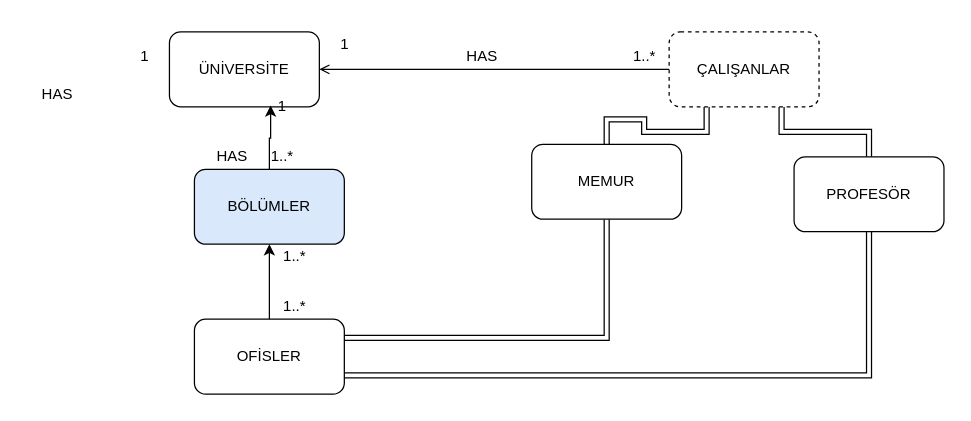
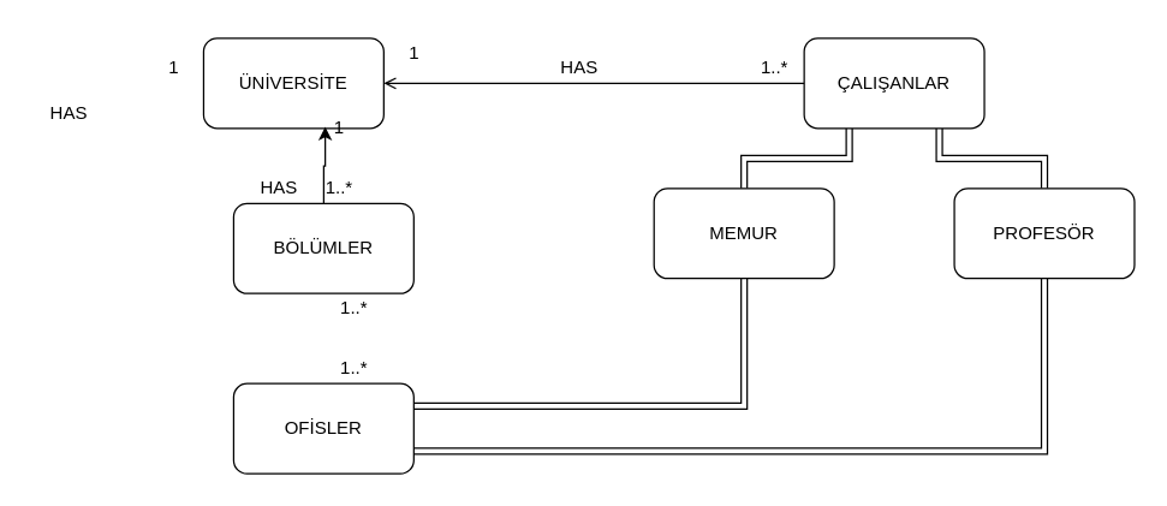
- <mxCell id="6" value="ÇALIŞANLAR" style="rounded=1;whiteSpace=wrap;html=1;dashed=1;" vertex="1" parent="1"><mxGeometry x="535" y="25" width="120" height="60" as="geometry" /></mxCell>
+ <mxCell id="6" value="ÇALIŞANLAR" style="rounded=1;whiteSpace=wrap;html=1;" vertex="1" parent="1"><mxGeometry x="535" y="25" width="120" height="60" as="geometry" /></mxCell>
- <mxCell id="12" value="MEMUR" style="rounded=1;whiteSpace=wrap;html=1;" vertex="1" parent="1"><mxGeometry x="425" y="115" width="120" height="60" as="geometry" /></mxCell>
+ <mxCell id="12" value="MEMUR" style="rounded=1;whiteSpace=wrap;html=1;" vertex="1" parent="1"><mxGeometry x="435" y="125" width="120" height="60" as="geometry" /></mxCell>
- <mxCell id="8" value="BÖLÜMLER" style="rounded=1;whiteSpace=wrap;html=1;fillColor=#dae8fc;" vertex="1" parent="1"><mxGeometry x="155" y="135" width="120" height="60" as="geometry" /></mxCell>
+ <mxCell id="8" value="BÖLÜMLER" style="rounded=1;whiteSpace=wrap;html=1;" vertex="1" parent="1"><mxGeometry x="155" y="135" width="120" height="60" as="geometry" /></mxCell>
- <mxCell id="9" style="edgeStyle=orthogonalEdgeStyle;rounded=0;orthogonalLoop=1;jettySize=auto;html=1;entryX=0.5;entryY=1;entryDx=0;entryDy=0;" edge="1" parent="1" source="10" target="8"><mxGeometry relative="1" as="geometry" /></mxCell>
